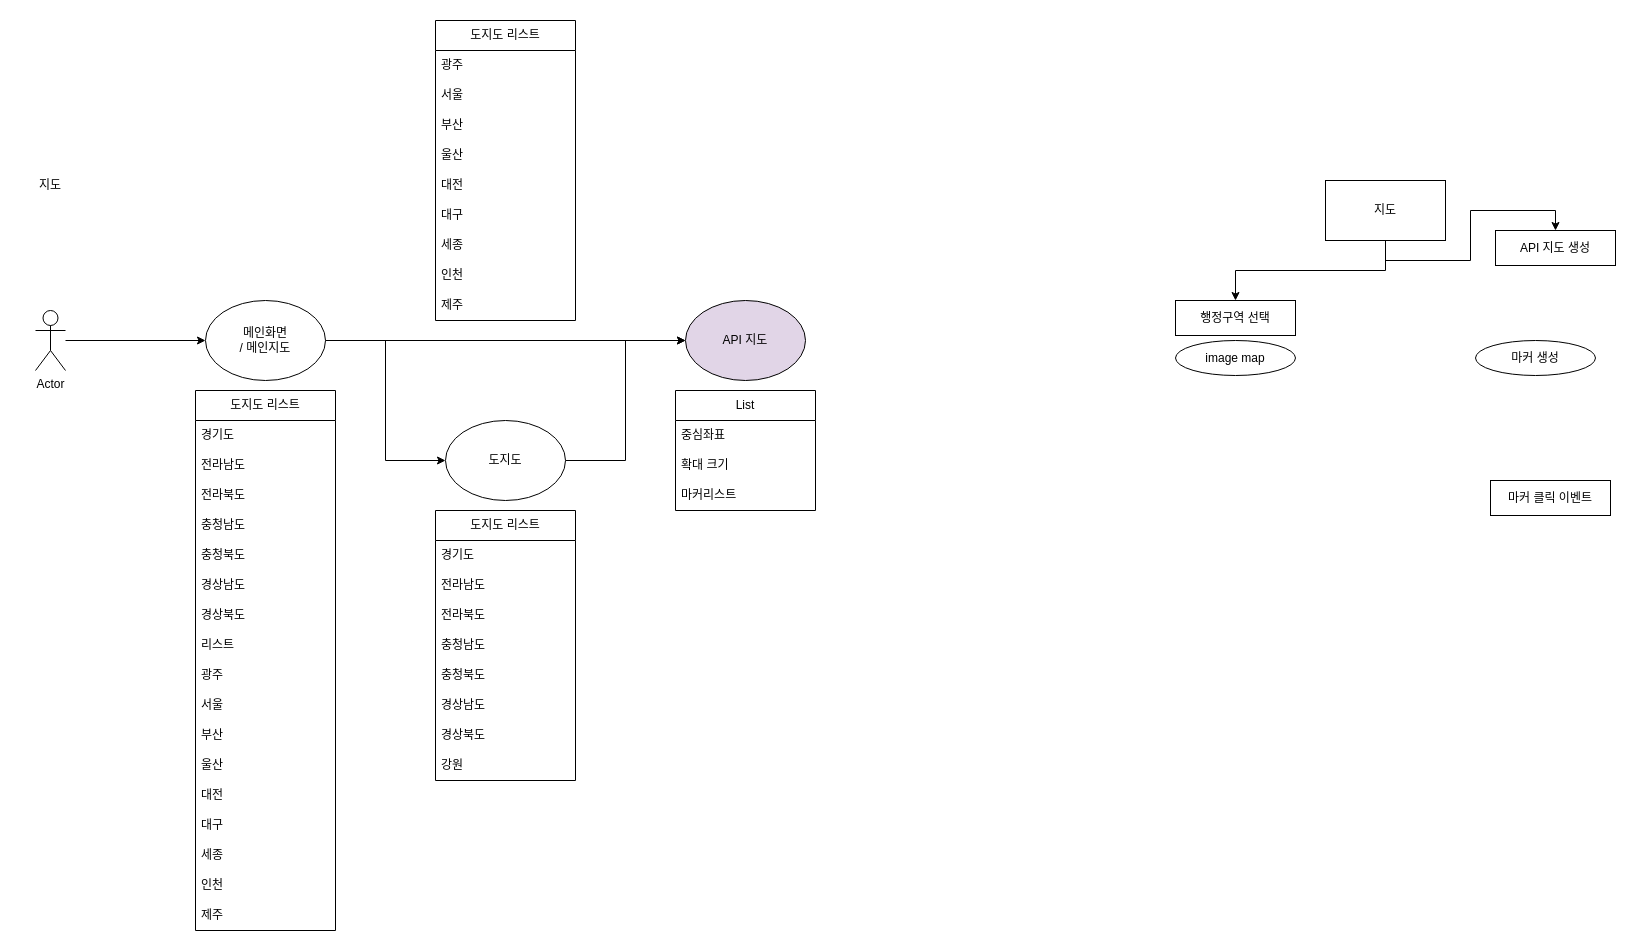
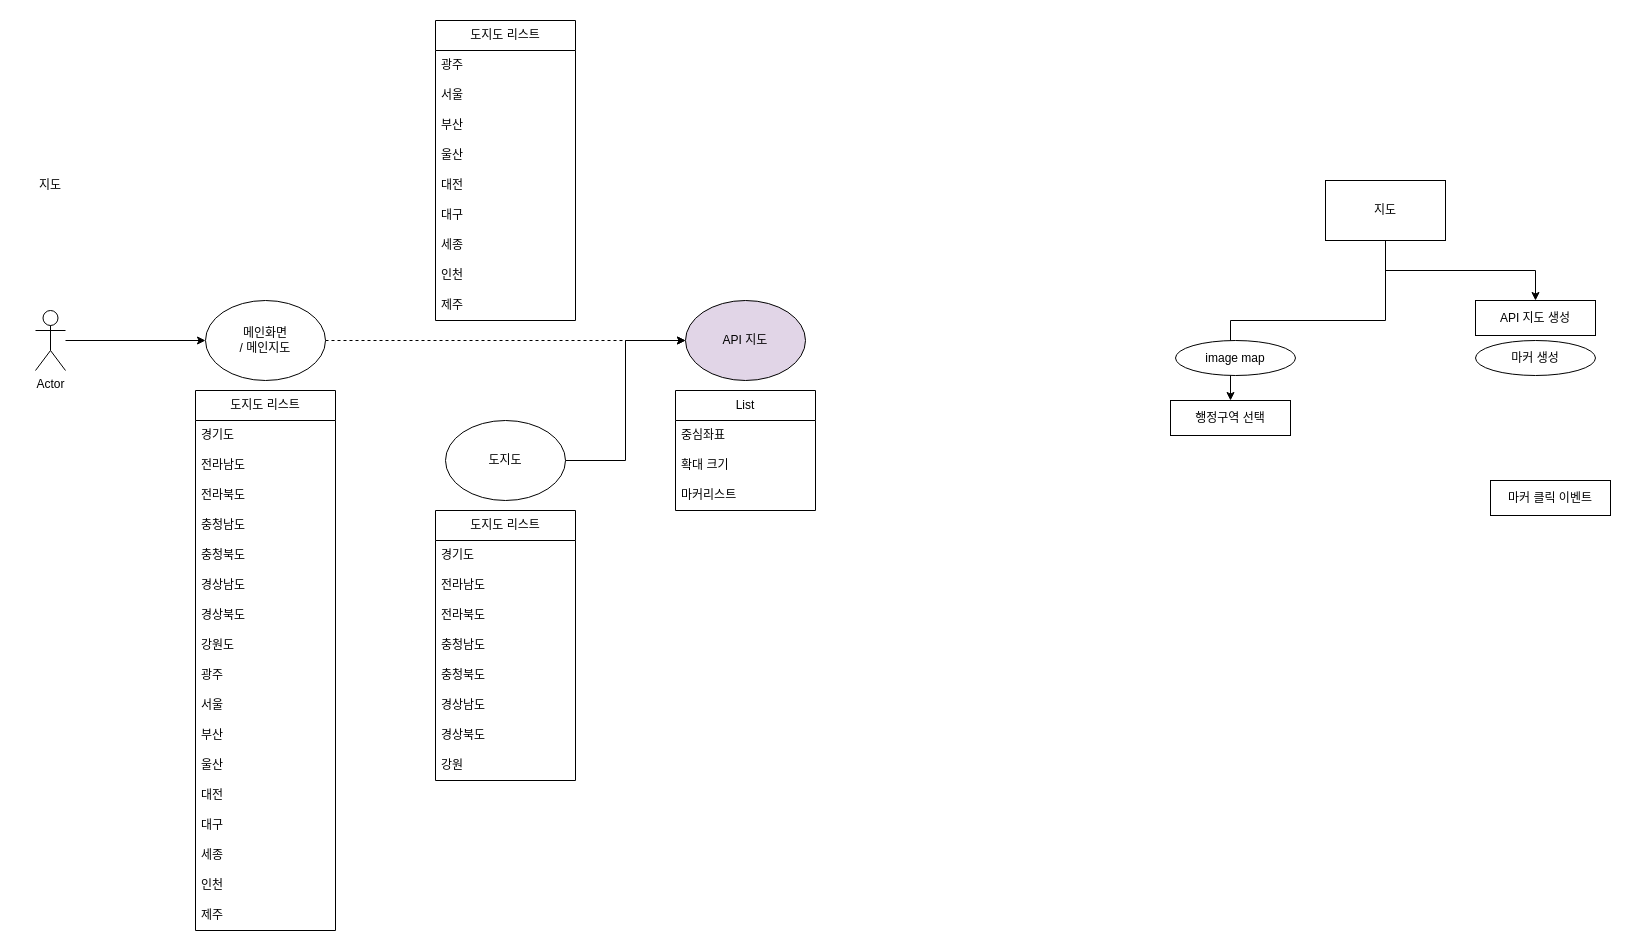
- <mxCell id="57" value="API 지도 생성" style="rounded=0;whiteSpace=wrap;html=1;" vertex="1" parent="1"><mxGeometry x="1495" y="230" width="120" height="35" as="geometry" /></mxCell>
+ <mxCell id="57" value="API 지도 생성" style="rounded=0;whiteSpace=wrap;html=1;" vertex="1" parent="1"><mxGeometry x="1475" y="300" width="120" height="35" as="geometry" /></mxCell>
- <mxCell id="55" value="행정구역 선택" style="rounded=0;whiteSpace=wrap;html=1;" vertex="1" parent="1"><mxGeometry x="1175" y="300" width="120" height="35" as="geometry" /></mxCell>
+ <mxCell id="55" value="행정구역 선택" style="rounded=0;whiteSpace=wrap;html=1;" vertex="1" parent="1"><mxGeometry x="1170" y="400" width="120" height="35" as="geometry" /></mxCell>
- <mxCell id="6" style="edgeStyle=orthogonalEdgeStyle;rounded=0;orthogonalLoop=1;jettySize=auto;html=1;entryX=0;entryY=0.5;entryDx=0;entryDy=0;" parent="1" source="7" target="10" edge="1"><mxGeometry relative="1" as="geometry" /></mxCell>
+ <mxCell id="6" style="edgeStyle=orthogonalEdgeStyle;rounded=0;orthogonalLoop=1;jettySize=auto;html=1;entryX=0;entryY=0.5;entryDx=0;entryDy=0;dashed=1;" parent="1" source="7" target="10" edge="1"><mxGeometry relative="1" as="geometry" /></mxCell>
- <mxCell id="5" style="edgeStyle=orthogonalEdgeStyle;rounded=0;orthogonalLoop=1;jettySize=auto;html=1;entryX=0;entryY=0.5;entryDx=0;entryDy=0;" parent="1" source="7" target="9" edge="1"><mxGeometry relative="1" as="geometry" /></mxCell>
- <mxCell id="28" value="리스트" style="text;strokeColor=none;fillColor=none;align=left;verticalAlign=middle;spacingLeft=4;spacingRight=4;overflow=hidden;points=[[0,0.5],[1,0.5]];portConstraint=eastwest;rotatable=0;whiteSpace=wrap;html=1;" parent="20" vertex="1"><mxGeometry y="240" width="140" height="30" as="geometry" /></mxCell>
+ <mxCell id="28" value="강원도" style="text;strokeColor=none;fillColor=none;align=left;verticalAlign=middle;spacingLeft=4;spacingRight=4;overflow=hidden;points=[[0,0.5],[1,0.5]];portConstraint=eastwest;rotatable=0;whiteSpace=wrap;html=1;" parent="20" vertex="1"><mxGeometry y="240" width="140" height="30" as="geometry" /></mxCell>
